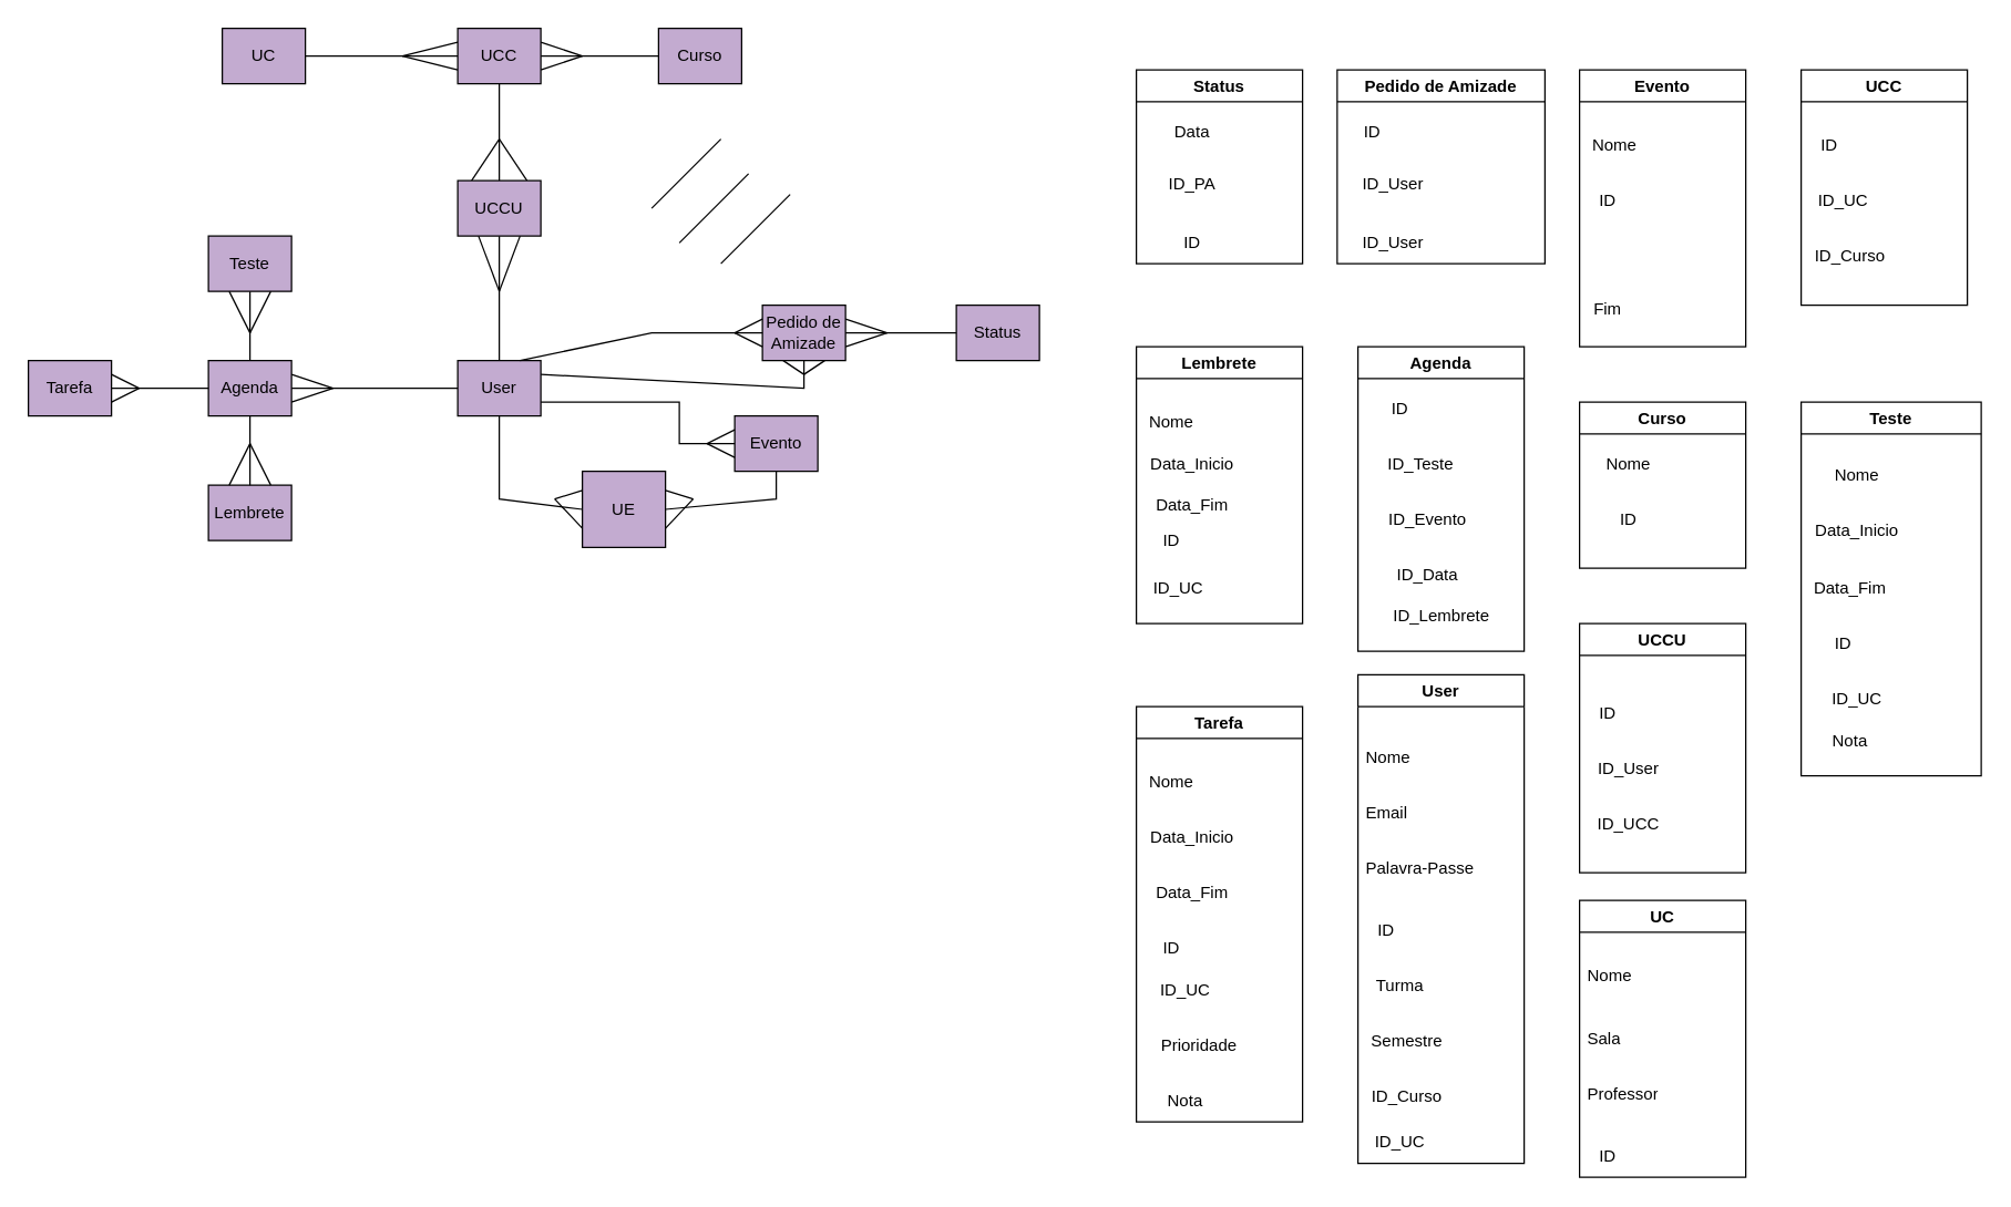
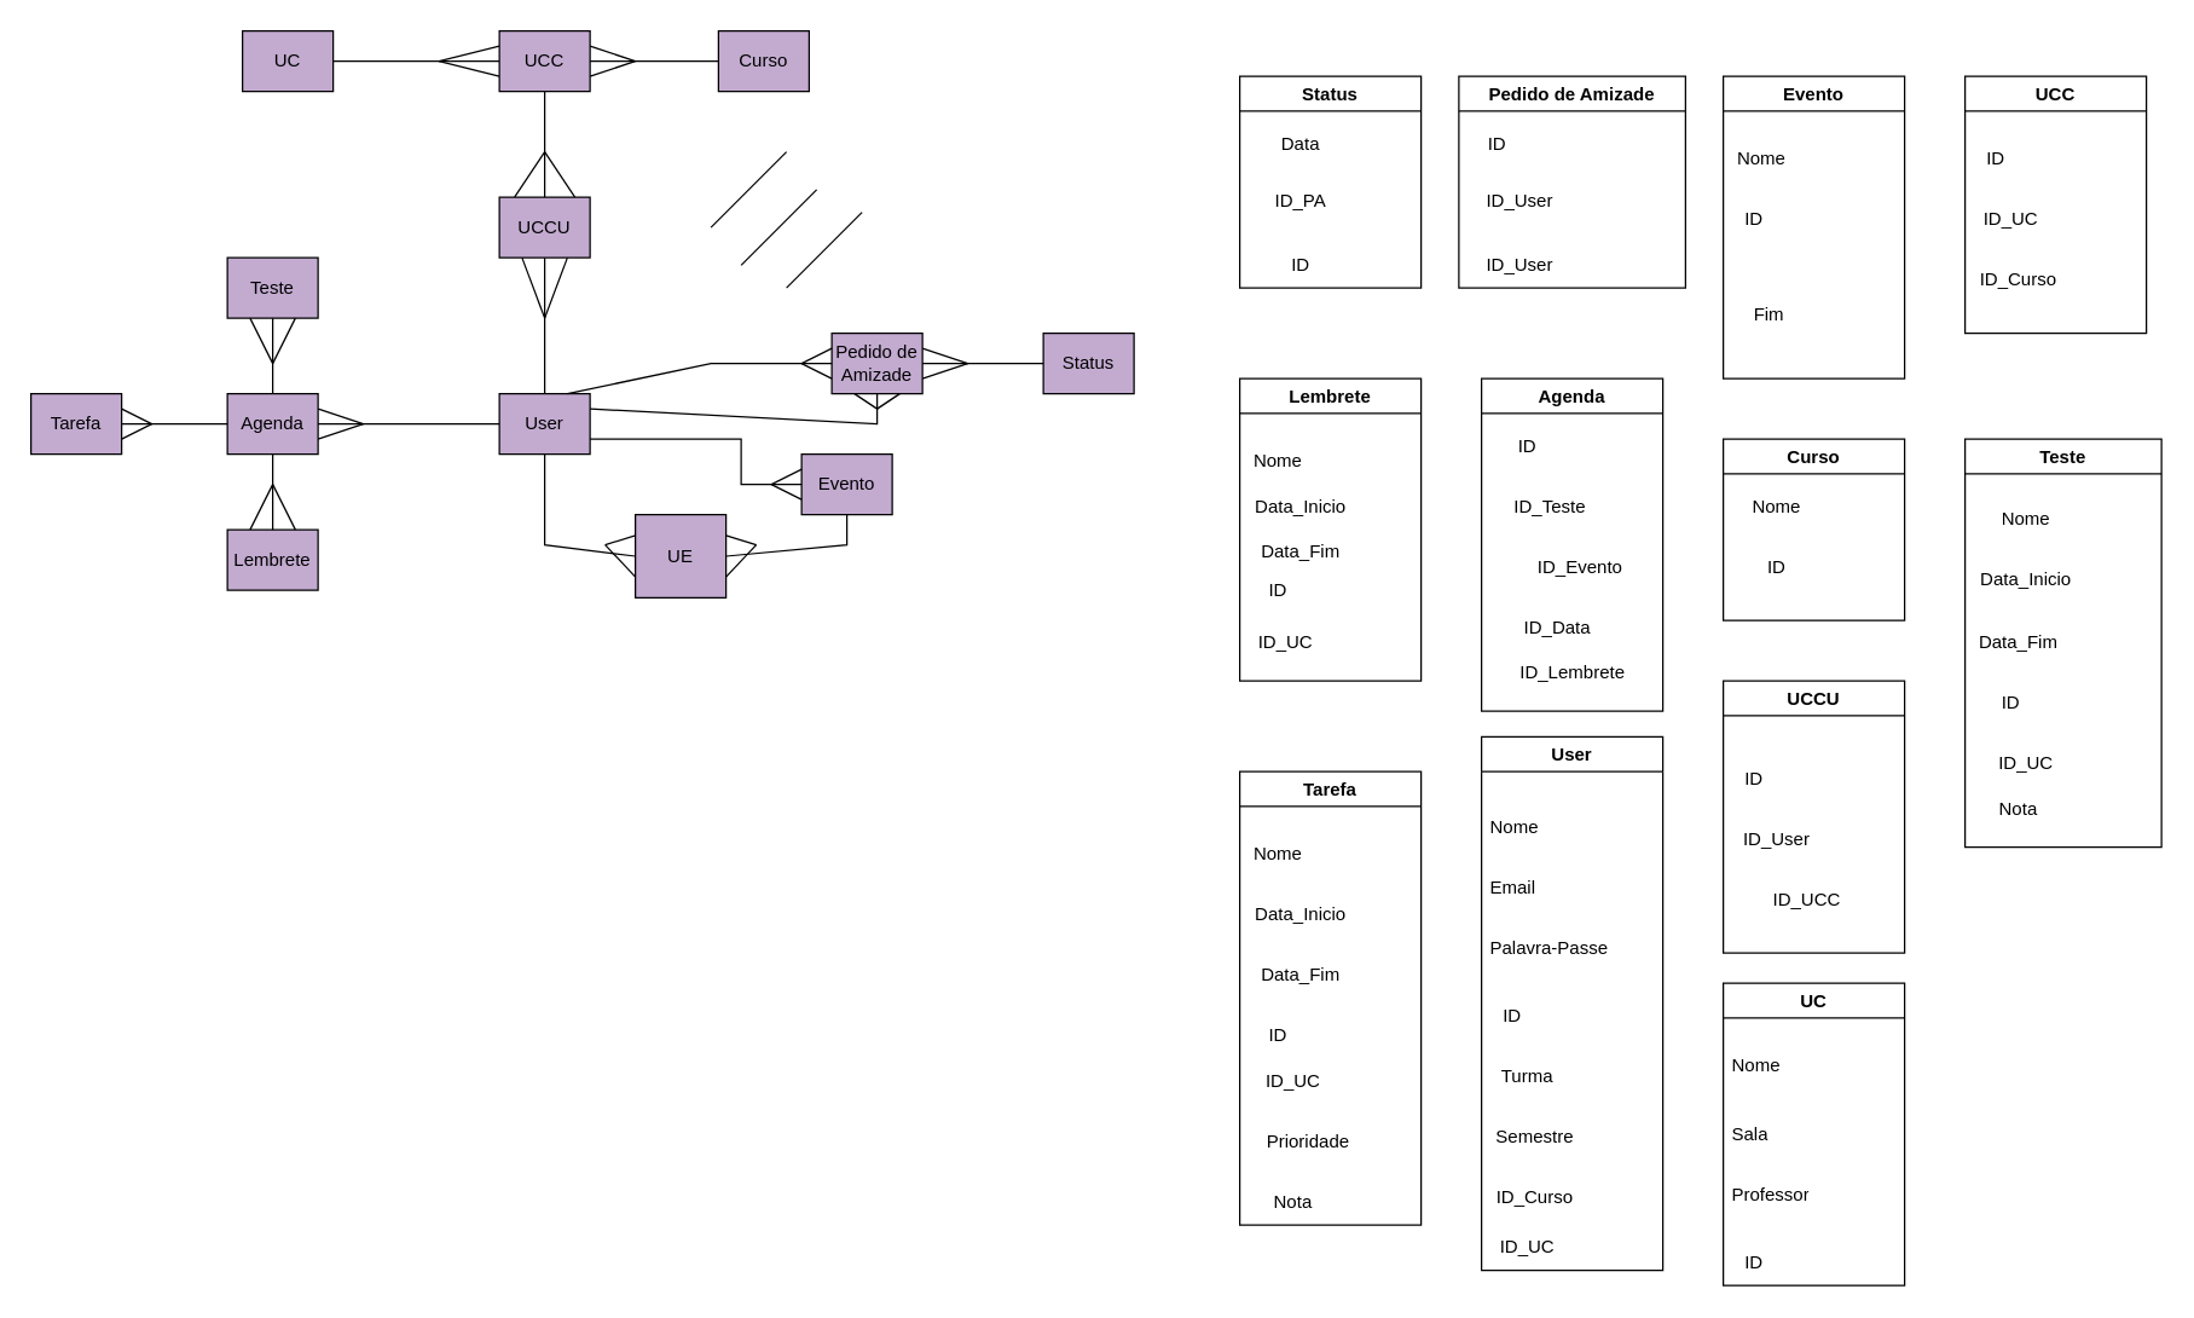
- <mxCell id="17" value="Fim" style="text;html=1;align=center;verticalAlign=middle;resizable=0;points=[];autosize=1;strokeColor=none;fillColor=none;" parent="14" vertex="1"><mxGeometry y="158" width="40" height="30" as="geometry" /></mxCell>
+ <mxCell id="17" value="Fim" style="text;html=1;align=center;verticalAlign=middle;resizable=0;points=[];autosize=1;strokeColor=none;fillColor=none;" parent="14" vertex="1"><mxGeometry x="10" y="143" width="40" height="30" as="geometry" /></mxCell>
- <mxCell id="66" value="ID_Evento" style="text;html=1;align=center;verticalAlign=middle;resizable=0;points=[];autosize=1;strokeColor=none;fillColor=none;" parent="63" vertex="1"><mxGeometry x="10" y="110" width="80" height="30" as="geometry" /></mxCell>
+ <mxCell id="66" value="ID_Evento" style="text;html=1;align=center;verticalAlign=middle;resizable=0;points=[];autosize=1;strokeColor=none;fillColor=none;" parent="63" vertex="1"><mxGeometry x="25" y="110" width="80" height="30" as="geometry" /></mxCell>
- <mxCell id="37" value="ID_UCC" style="text;html=1;align=center;verticalAlign=middle;resizable=0;points=[];autosize=1;strokeColor=none;fillColor=none;" parent="34" vertex="1"><mxGeometry y="130" width="70" height="30" as="geometry" /></mxCell>
+ <mxCell id="37" value="ID_UCC" style="text;html=1;align=center;verticalAlign=middle;resizable=0;points=[];autosize=1;strokeColor=none;fillColor=none;" parent="34" vertex="1"><mxGeometry x="20" y="130" width="70" height="30" as="geometry" /></mxCell>
